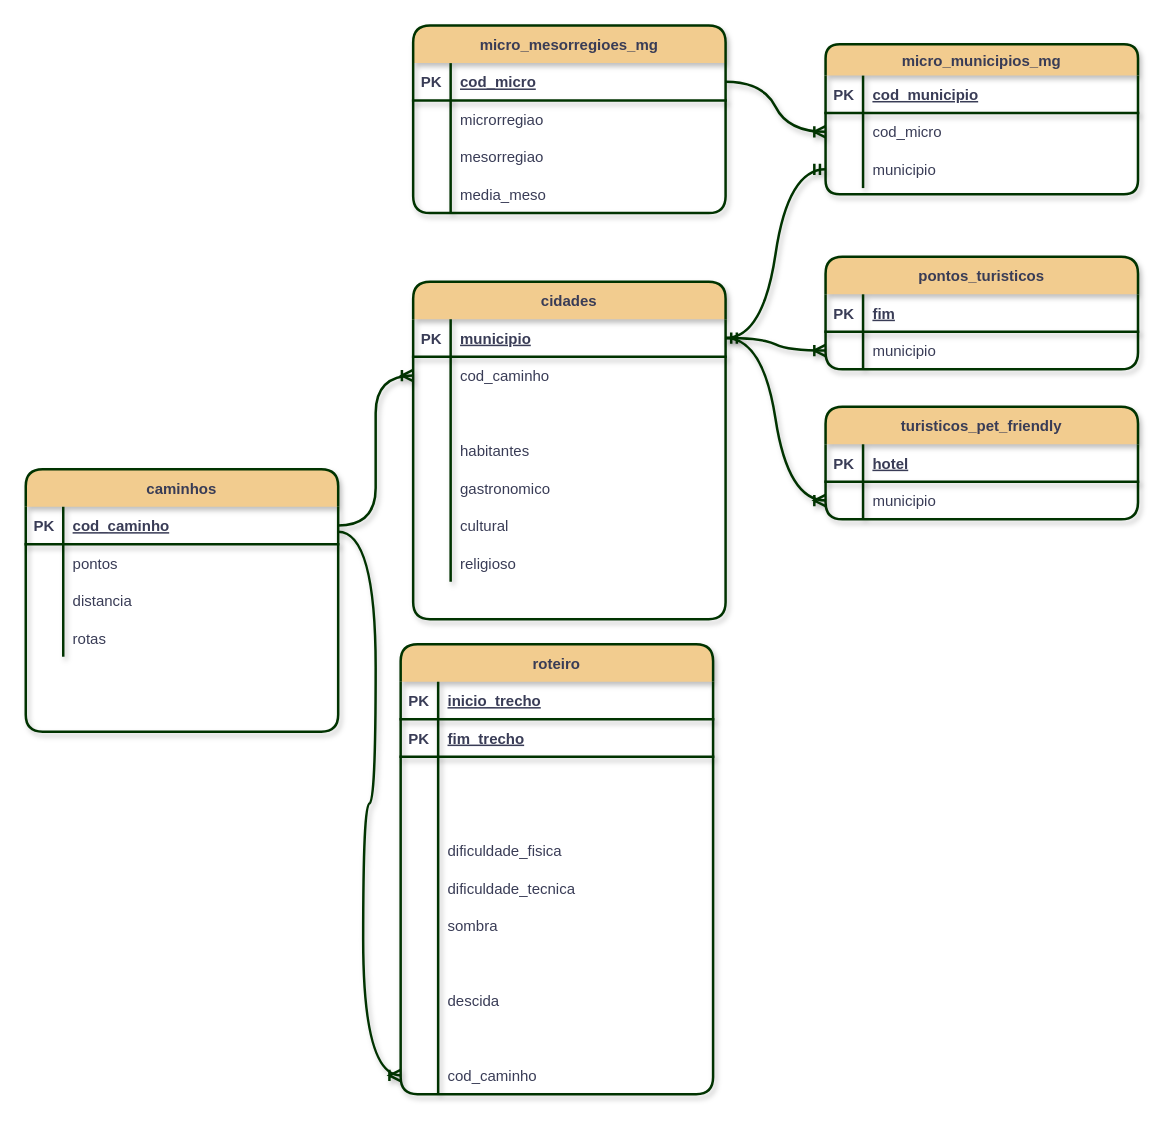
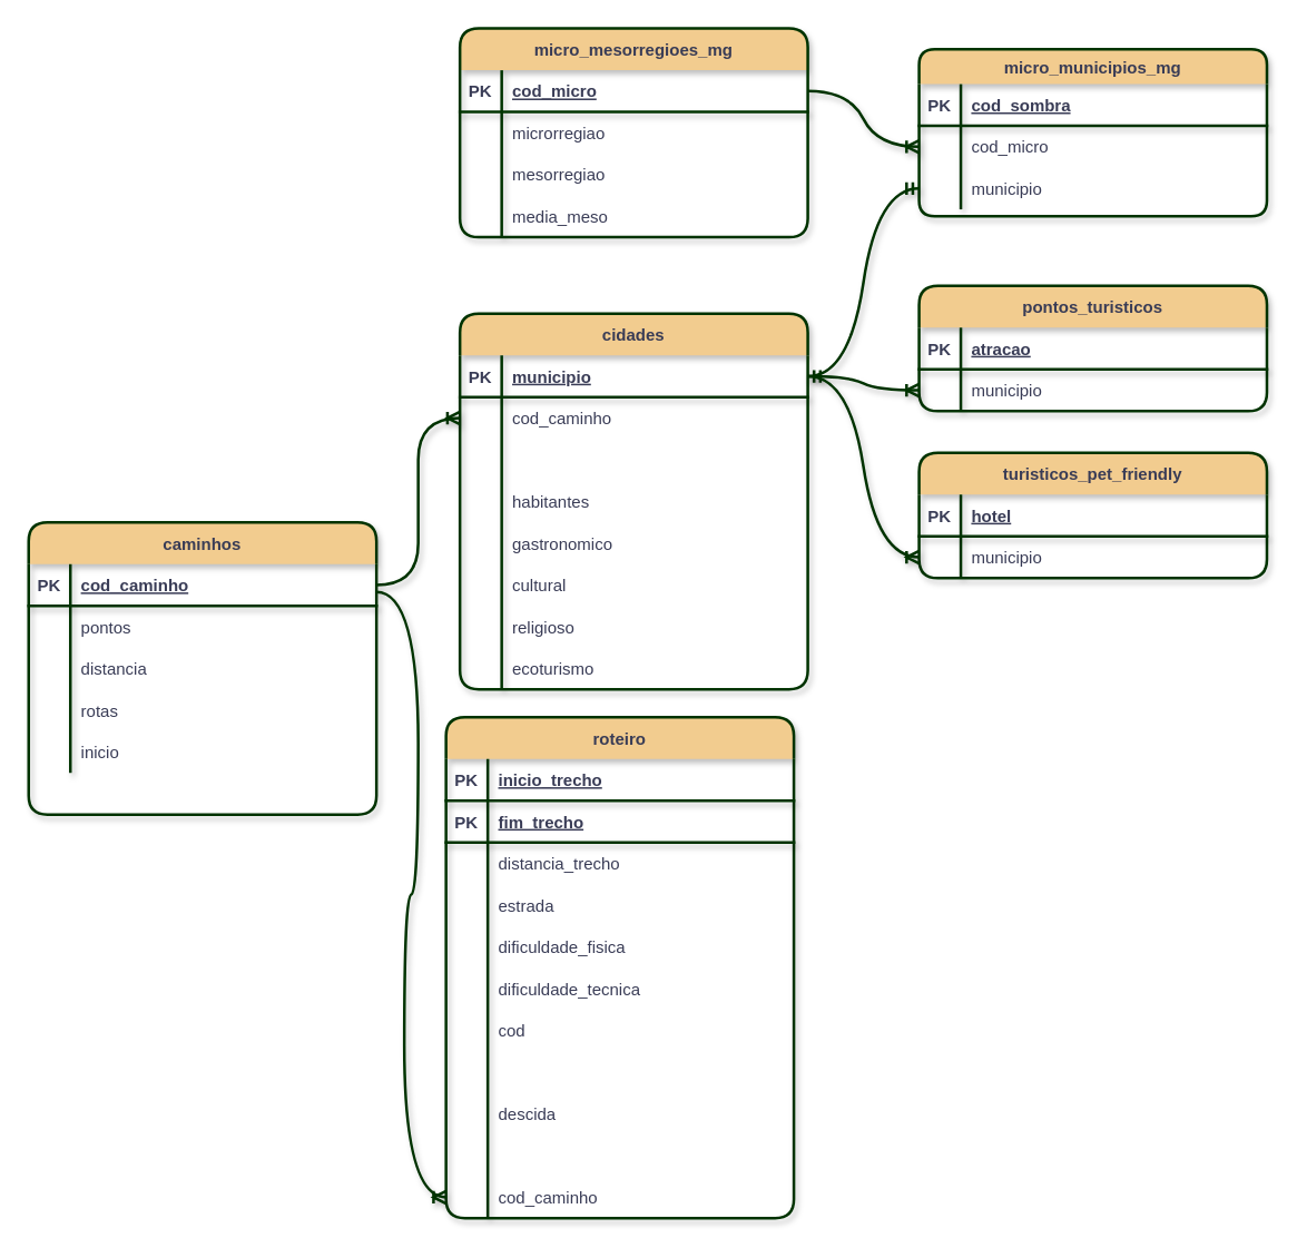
- <mxCell id="67" value="cod_municipio" style="shape=partialRectangle;overflow=hidden;connectable=0;fillColor=none;top=0;left=0;bottom=0;right=0;align=left;spacingLeft=6;fontStyle=5;rounded=1;strokeColor=#003300;fontColor=#393C56;shadow=1;swimlaneLine=0;strokeWidth=2;" vertex="1" parent="65"><mxGeometry x="30" width="220" height="30" as="geometry"><mxRectangle width="220" height="30" as="alternateBounds" /></mxGeometry></mxCell>
+ <mxCell id="67" value="cod_sombra" style="shape=partialRectangle;overflow=hidden;connectable=0;fillColor=none;top=0;left=0;bottom=0;right=0;align=left;spacingLeft=6;fontStyle=5;rounded=1;strokeColor=#003300;fontColor=#393C56;shadow=1;swimlaneLine=0;strokeWidth=2;" vertex="1" parent="65"><mxGeometry x="30" width="220" height="30" as="geometry"><mxRectangle width="220" height="30" as="alternateBounds" /></mxGeometry></mxCell>
- <mxCell id="77" value="fim" style="shape=partialRectangle;overflow=hidden;connectable=0;fillColor=none;top=0;left=0;bottom=0;right=0;align=left;spacingLeft=6;fontStyle=5;rounded=1;strokeColor=#003300;fontColor=#393C56;shadow=1;swimlaneLine=0;strokeWidth=2;" vertex="1" parent="75"><mxGeometry x="30" width="220" height="30" as="geometry"><mxRectangle width="220" height="30" as="alternateBounds" /></mxGeometry></mxCell>
+ <mxCell id="77" value="atracao" style="shape=partialRectangle;overflow=hidden;connectable=0;fillColor=none;top=0;left=0;bottom=0;right=0;align=left;spacingLeft=6;fontStyle=5;rounded=1;strokeColor=#003300;fontColor=#393C56;shadow=1;swimlaneLine=0;strokeWidth=2;" vertex="1" parent="75"><mxGeometry x="30" width="220" height="30" as="geometry"><mxRectangle width="220" height="30" as="alternateBounds" /></mxGeometry></mxCell>
+ <mxCell id="25" value="ecoturismo" style="shape=partialRectangle;overflow=hidden;connectable=0;fillColor=none;top=0;left=0;bottom=0;right=0;align=left;spacingLeft=6;rounded=1;strokeColor=#003300;fontColor=#393C56;shadow=1;swimlaneLine=0;strokeWidth=2;" vertex="1" parent="23"><mxGeometry x="30" width="220" height="30" as="geometry"><mxRectangle width="220" height="30" as="alternateBounds" /></mxGeometry></mxCell>
+ <mxCell id="48" value="inicio" style="shape=partialRectangle;overflow=hidden;connectable=0;fillColor=none;top=0;left=0;bottom=0;right=0;align=left;spacingLeft=6;rounded=1;strokeColor=#003300;fontColor=#393C56;shadow=1;swimlaneLine=0;strokeWidth=2;" vertex="1" parent="46"><mxGeometry x="30" width="220" height="30" as="geometry"><mxRectangle width="220" height="30" as="alternateBounds" /></mxGeometry></mxCell>
+ <mxCell id="91" value="distancia_trecho" style="shape=partialRectangle;overflow=hidden;connectable=0;fillColor=none;top=0;left=0;bottom=0;right=0;align=left;spacingLeft=6;rounded=1;strokeColor=#003300;fontColor=#393C56;shadow=1;swimlaneLine=0;strokeWidth=2;" vertex="1" parent="89"><mxGeometry x="30" width="220" height="30" as="geometry"><mxRectangle width="220" height="30" as="alternateBounds" /></mxGeometry></mxCell>
+ <mxCell id="94" value="estrada" style="shape=partialRectangle;overflow=hidden;connectable=0;fillColor=none;top=0;left=0;bottom=0;right=0;align=left;spacingLeft=6;rounded=1;strokeColor=#003300;fontColor=#393C56;shadow=1;swimlaneLine=0;strokeWidth=2;" vertex="1" parent="92"><mxGeometry x="30" width="220" height="30" as="geometry"><mxRectangle width="220" height="30" as="alternateBounds" /></mxGeometry></mxCell>
- <mxCell id="103" value="sombra" style="shape=partialRectangle;overflow=hidden;connectable=0;fillColor=none;top=0;left=0;bottom=0;right=0;align=left;spacingLeft=6;rounded=1;strokeColor=#003300;fontColor=#393C56;shadow=1;swimlaneLine=0;strokeWidth=2;" vertex="1" parent="101"><mxGeometry x="30" width="220" height="30" as="geometry"><mxRectangle width="220" height="30" as="alternateBounds" /></mxGeometry></mxCell>
+ <mxCell id="103" value="cod" style="shape=partialRectangle;overflow=hidden;connectable=0;fillColor=none;top=0;left=0;bottom=0;right=0;align=left;spacingLeft=6;rounded=1;strokeColor=#003300;fontColor=#393C56;shadow=1;swimlaneLine=0;strokeWidth=2;" vertex="1" parent="101"><mxGeometry x="30" width="220" height="30" as="geometry"><mxRectangle width="220" height="30" as="alternateBounds" /></mxGeometry></mxCell>
